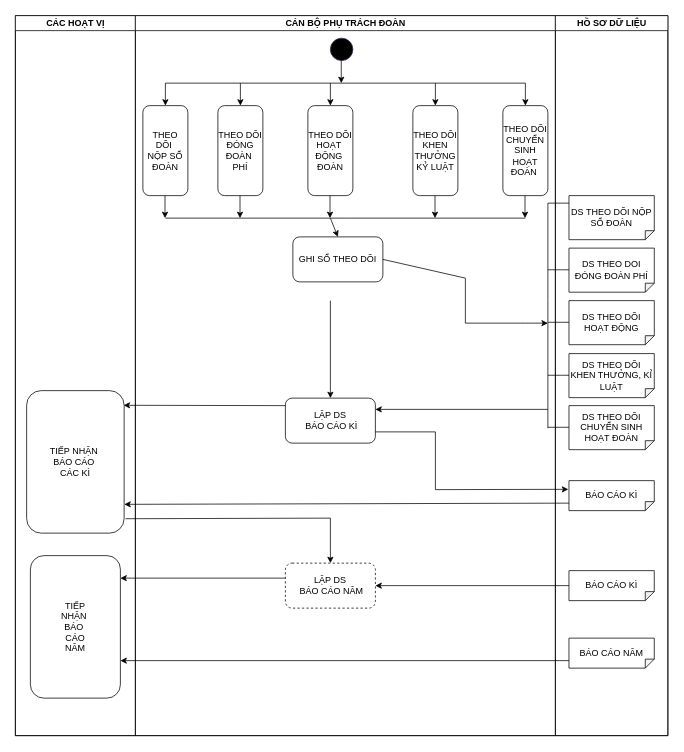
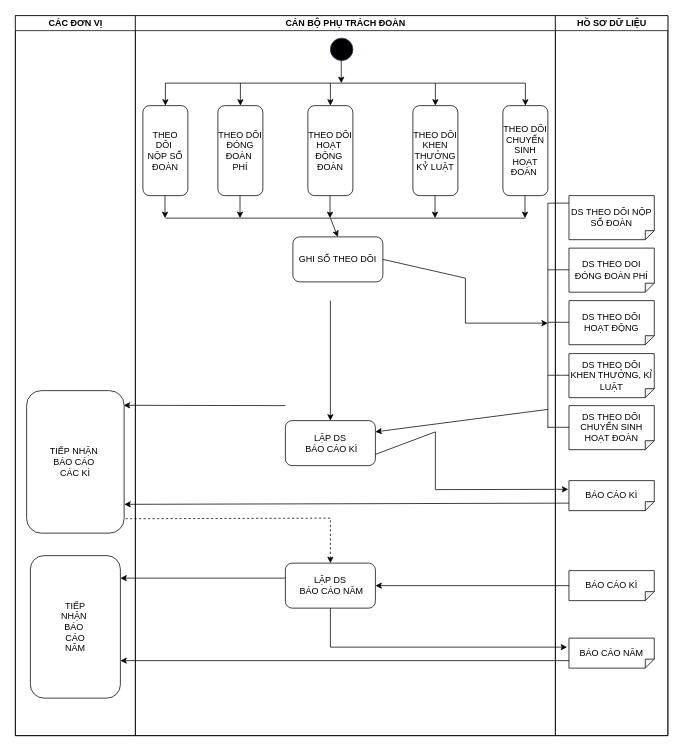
- <mxCell id="3" value="CÁC HOẠT VỊ" style="swimlane;html=1;startSize=20;" parent="2" vertex="1"><mxGeometry width="160" height="960" as="geometry" /></mxCell>
+ <mxCell id="3" value="CÁC ĐƠN VỊ" style="swimlane;html=1;startSize=20;" parent="2" vertex="1"><mxGeometry width="160" height="960" as="geometry" /></mxCell>
- <mxCell id="30" value="LẬP DS&lt;br&gt;&amp;nbsp;BÁO CÁO KÌ" style="rounded=1;whiteSpace=wrap;html=1;strokeColor=#000000;fillColor=#FFFFFF;" vertex="1" parent="6"><mxGeometry x="200" y="510" width="120" height="60" as="geometry" /></mxCell>
+ <mxCell id="30" value="LẬP DS&lt;br&gt;&amp;nbsp;BÁO CÁO KÌ" style="rounded=1;whiteSpace=wrap;html=1;strokeColor=#000000;fillColor=#FFFFFF;" vertex="1" parent="6"><mxGeometry x="200" y="540" width="120" height="60" as="geometry" /></mxCell>
- <mxCell id="53" value="" style="endArrow=classic;html=1;rounded=0;entryX=0.5;entryY=0;entryDx=0;entryDy=0;exitX=0.899;exitY=-0.014;exitDx=0;exitDy=0;exitPerimeter=0;" edge="1" parent="2" source="4" target="35"><mxGeometry width="50" height="50" relative="1" as="geometry"><mxPoint x="150" y="670" as="sourcePoint" /><mxPoint x="430" y="670" as="targetPoint" /><Array as="points"><mxPoint x="420" y="670" /></Array></mxGeometry></mxCell>
+ <mxCell id="53" value="" style="endArrow=classic;html=1;rounded=0;entryX=0.5;entryY=0;entryDx=0;entryDy=0;exitX=0.899;exitY=-0.014;exitDx=0;exitDy=0;exitPerimeter=0;dashed=1;" edge="1" parent="2" source="4" target="35"><mxGeometry width="50" height="50" relative="1" as="geometry"><mxPoint x="150" y="670" as="sourcePoint" /><mxPoint x="430" y="670" as="targetPoint" /><Array as="points"><mxPoint x="420" y="670" /></Array></mxGeometry></mxCell>
- <mxCell id="35" value="LẬP DS&lt;br&gt;&amp;nbsp;BÁO CÁO NĂM" style="rounded=1;whiteSpace=wrap;html=1;strokeColor=#000000;fillColor=#FFFFFF;dashed=1;" vertex="1" parent="6"><mxGeometry x="200" y="730" width="120" height="60" as="geometry" /></mxCell>
+ <mxCell id="35" value="LẬP DS&lt;br&gt;&amp;nbsp;BÁO CÁO NĂM" style="rounded=1;whiteSpace=wrap;html=1;strokeColor=#000000;fillColor=#FFFFFF;" vertex="1" parent="6"><mxGeometry x="200" y="730" width="120" height="60" as="geometry" /></mxCell>
+ <mxCell id="55" value="" style="endArrow=classic;html=1;rounded=0;entryX=0.3;entryY=1.022;entryDx=0;entryDy=0;entryPerimeter=0;exitX=0.5;exitY=1;exitDx=0;exitDy=0;" edge="1" parent="2" source="35" target="46"><mxGeometry width="50" height="50" relative="1" as="geometry"><mxPoint x="420" y="850" as="sourcePoint" /><mxPoint x="540" y="850" as="targetPoint" /><Array as="points"><mxPoint x="420" y="842" /></Array></mxGeometry></mxCell>
